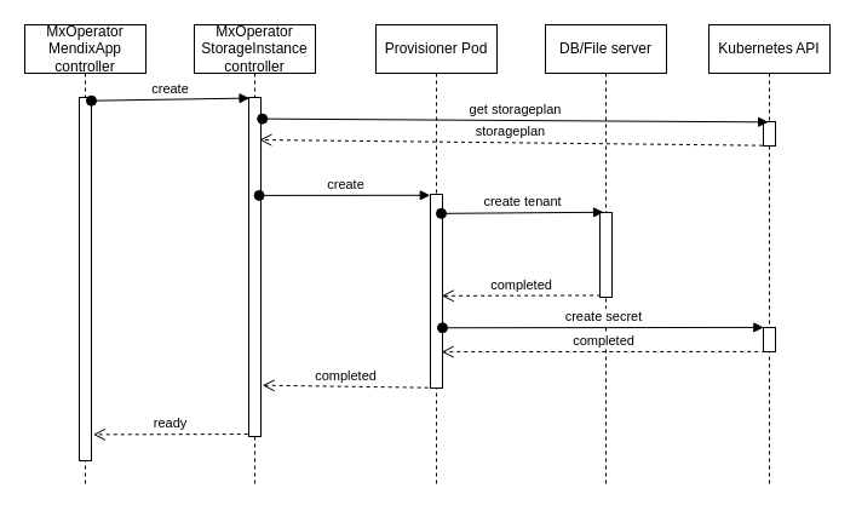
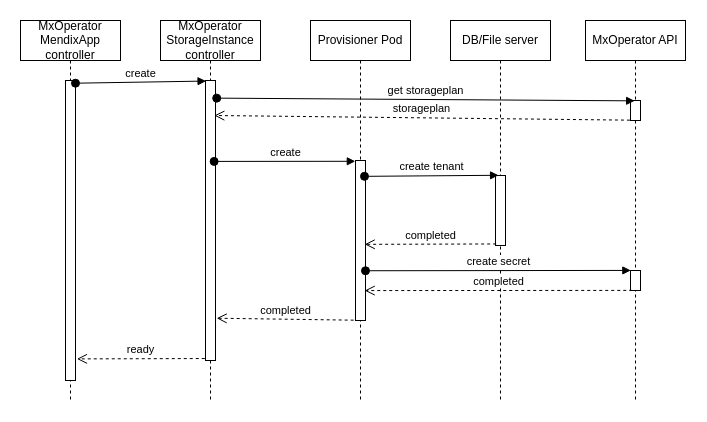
- <mxCell id="12" value="Kubernetes API" style="shape=umlLifeline;perimeter=lifelinePerimeter;whiteSpace=wrap;html=1;container=1;collapsible=0;recursiveResize=0;outlineConnect=0;" parent="1" vertex="1"><mxGeometry x="585" y="20" width="100" height="380" as="geometry" /></mxCell>
+ <mxCell id="12" value="MxOperator API" style="shape=umlLifeline;perimeter=lifelinePerimeter;whiteSpace=wrap;html=1;container=1;collapsible=0;recursiveResize=0;outlineConnect=0;" parent="1" vertex="1"><mxGeometry x="585" y="20" width="100" height="380" as="geometry" /></mxCell>
